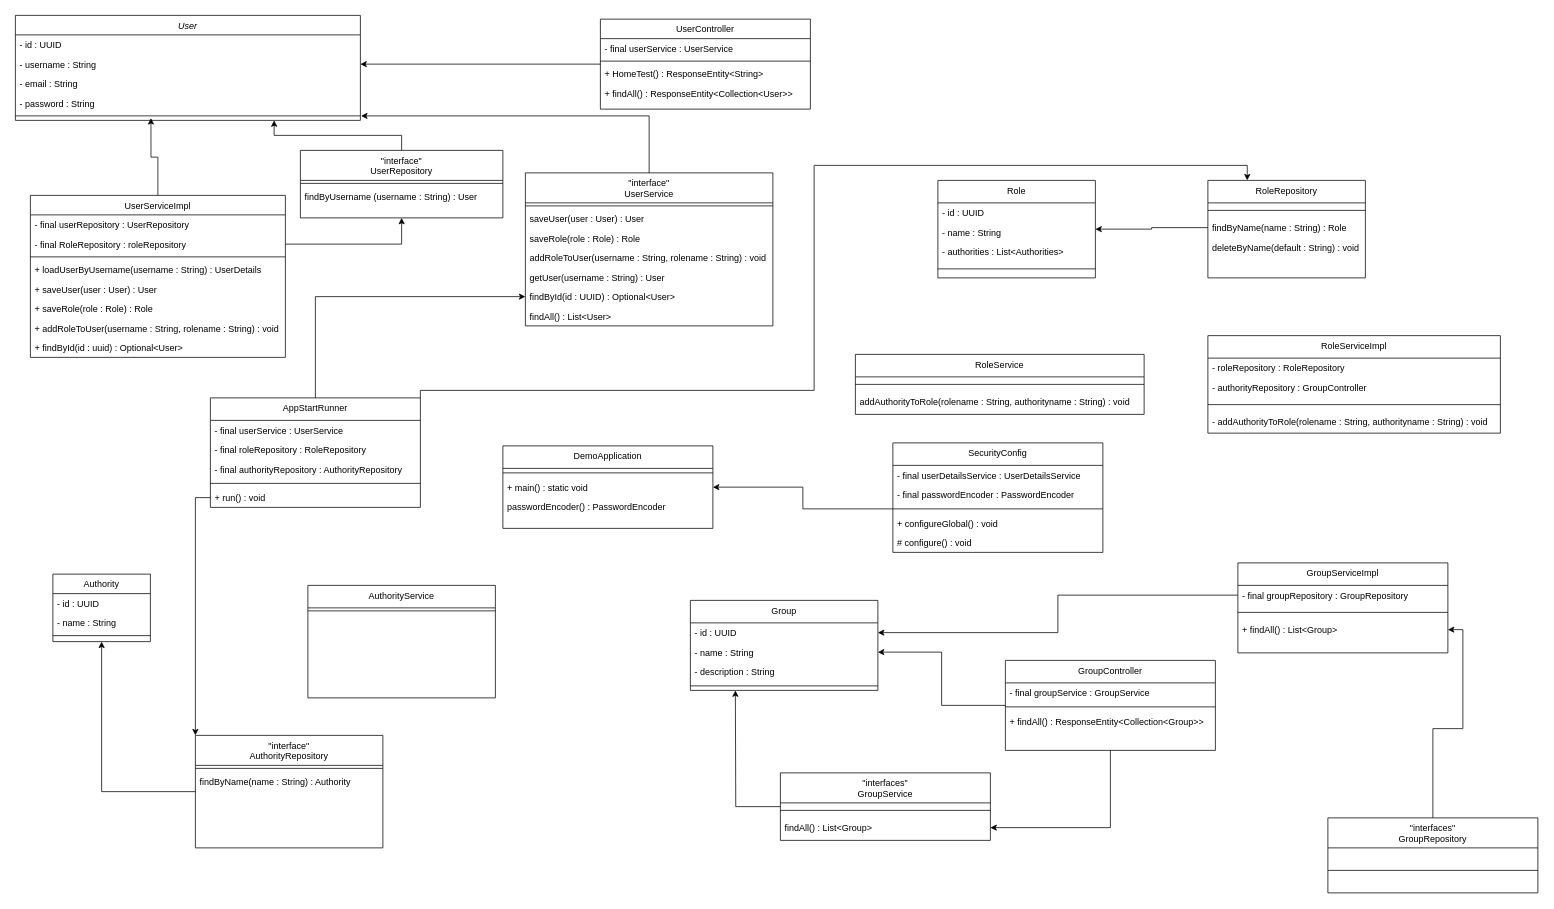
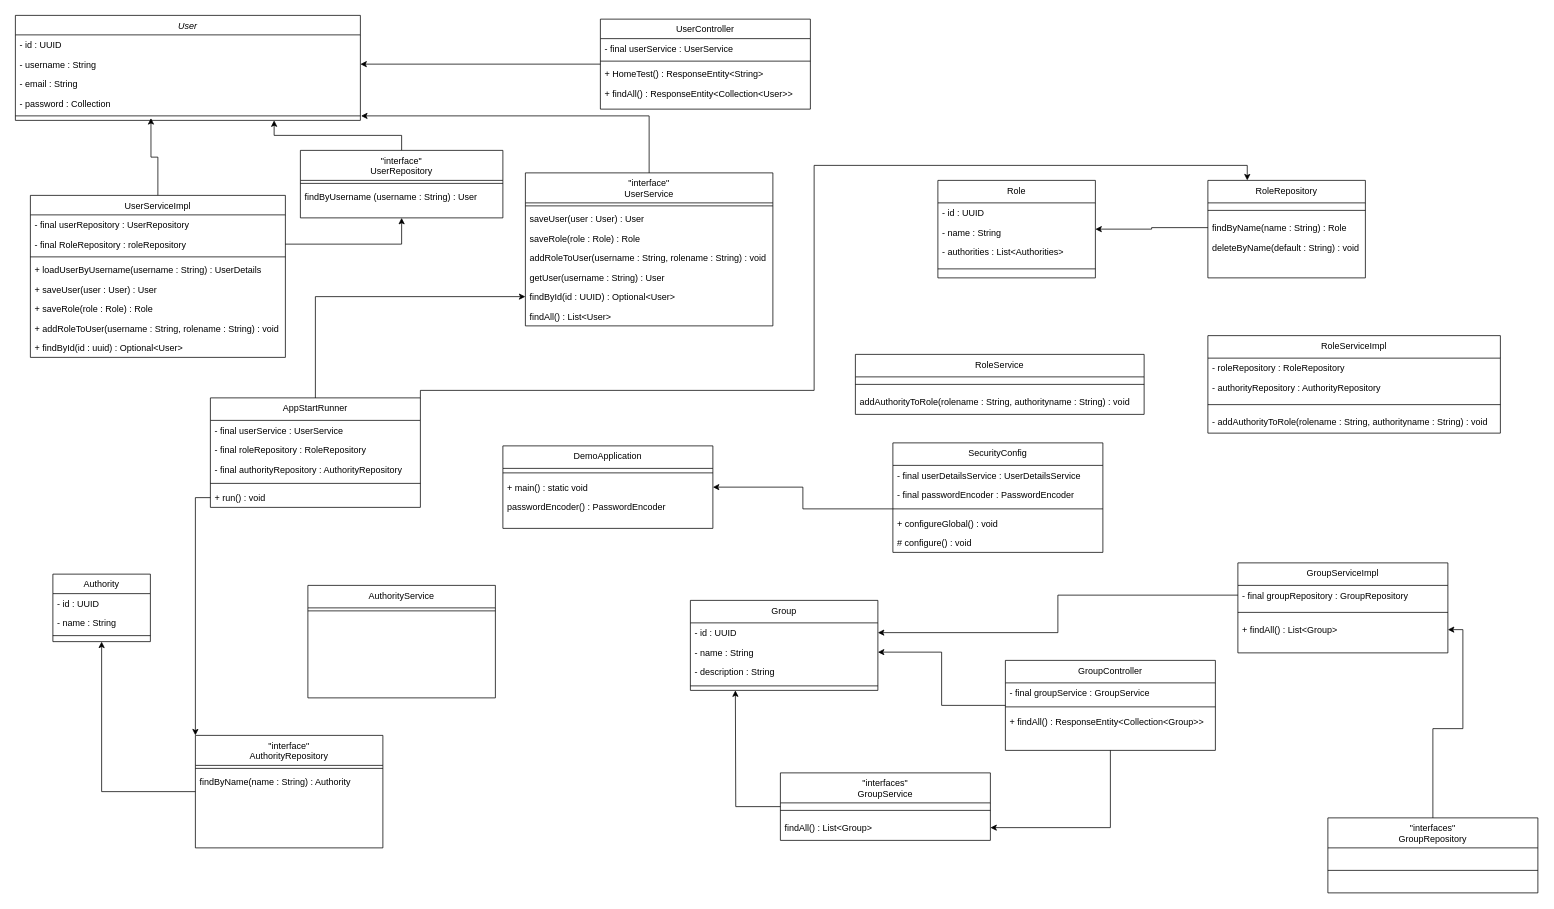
- <mxCell id="6" value="- password : String" style="text;align=left;verticalAlign=top;spacingLeft=4;spacingRight=4;overflow=hidden;rotatable=0;points=[[0,0.5],[1,0.5]];portConstraint=eastwest;rounded=0;shadow=0;html=0;" vertex="1" parent="2"><mxGeometry y="104" width="460" height="26" as="geometry" /></mxCell>
+ <mxCell id="6" value="- password : Collection" style="text;align=left;verticalAlign=top;spacingLeft=4;spacingRight=4;overflow=hidden;rotatable=0;points=[[0,0.5],[1,0.5]];portConstraint=eastwest;rounded=0;shadow=0;html=0;" vertex="1" parent="2"><mxGeometry y="104" width="460" height="26" as="geometry" /></mxCell>
- <mxCell id="85" value="- authorityRepository : GroupController" style="text;align=left;verticalAlign=top;spacingLeft=4;spacingRight=4;overflow=hidden;rotatable=0;points=[[0,0.5],[1,0.5]];portConstraint=eastwest;" vertex="1" parent="83"><mxGeometry y="56" width="390" height="26" as="geometry" /></mxCell>
+ <mxCell id="85" value="- authorityRepository : AuthorityRepository" style="text;align=left;verticalAlign=top;spacingLeft=4;spacingRight=4;overflow=hidden;rotatable=0;points=[[0,0.5],[1,0.5]];portConstraint=eastwest;" vertex="1" parent="83"><mxGeometry y="56" width="390" height="26" as="geometry" /></mxCell>
